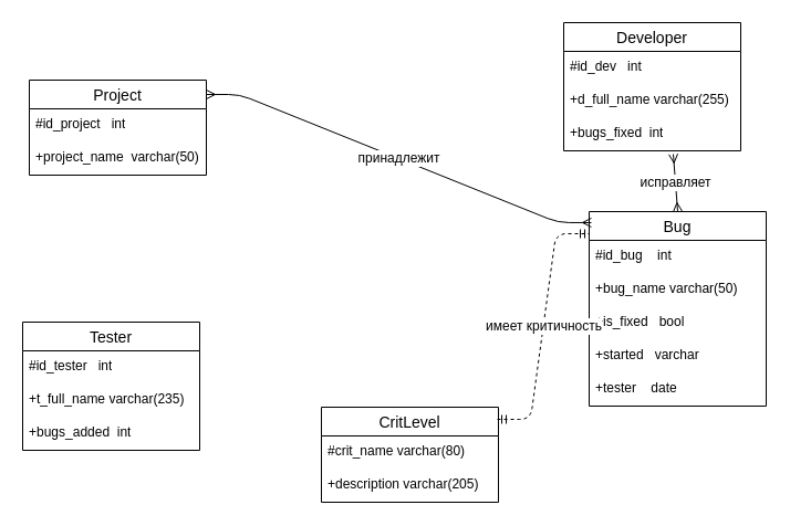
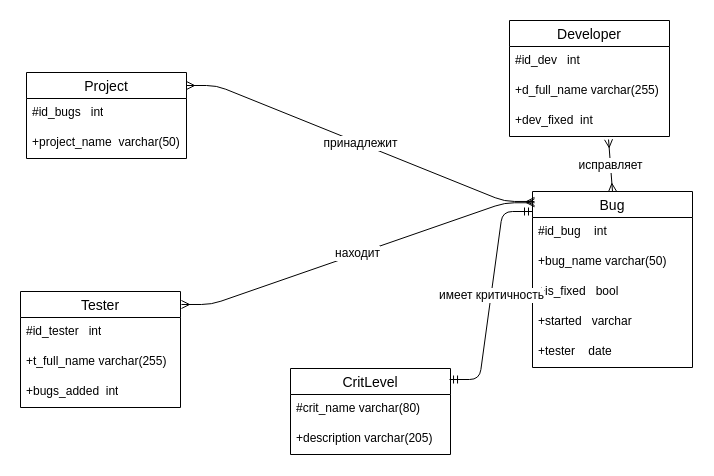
- <mxCell id="7" value="#id_project&amp;nbsp; &amp;nbsp;int" style="text;strokeColor=none;fillColor=none;spacingLeft=4;spacingRight=4;overflow=hidden;rotatable=0;points=[[0,0.5],[1,0.5]];portConstraint=eastwest;fontSize=12;whiteSpace=wrap;html=1;" parent="6" vertex="1"><mxGeometry y="26" width="160" height="30" as="geometry" /></mxCell>
+ <mxCell id="7" value="#id_bugs&amp;nbsp; &amp;nbsp;int" style="text;strokeColor=none;fillColor=none;spacingLeft=4;spacingRight=4;overflow=hidden;rotatable=0;points=[[0,0.5],[1,0.5]];portConstraint=eastwest;fontSize=12;whiteSpace=wrap;html=1;" parent="6" vertex="1"><mxGeometry y="26" width="160" height="30" as="geometry" /></mxCell>
- <mxCell id="18" value="+bugs_fixed&amp;nbsp; int" style="text;strokeColor=none;fillColor=none;spacingLeft=4;spacingRight=4;overflow=hidden;rotatable=0;points=[[0,0.5],[1,0.5]];portConstraint=eastwest;fontSize=12;whiteSpace=wrap;html=1;" parent="15" vertex="1"><mxGeometry y="86" width="160" height="30" as="geometry" /></mxCell>
+ <mxCell id="18" value="+dev_fixed&amp;nbsp; int" style="text;strokeColor=none;fillColor=none;spacingLeft=4;spacingRight=4;overflow=hidden;rotatable=0;points=[[0,0.5],[1,0.5]];portConstraint=eastwest;fontSize=12;whiteSpace=wrap;html=1;" parent="15" vertex="1"><mxGeometry y="86" width="160" height="30" as="geometry" /></mxCell>
- <mxCell id="25" value="имеет критичность" style="edgeStyle=entityRelationEdgeStyle;fontSize=12;html=1;endArrow=ERmandOne;startArrow=ERmandOne;rounded=1;entryX=0;entryY=-0.2;entryDx=0;entryDy=0;entryPerimeter=0;exitX=0.994;exitY=0.128;exitDx=0;exitDy=0;exitPerimeter=0;dashed=1;" parent="1" source="19" target="10" edge="1"><mxGeometry width="100" height="100" relative="1" as="geometry"><mxPoint x="382" y="346" as="sourcePoint" /><mxPoint x="482" y="246" as="targetPoint" /></mxGeometry></mxCell>
+ <mxCell id="25" value="имеет критичность" style="edgeStyle=entityRelationEdgeStyle;fontSize=12;html=1;endArrow=ERmandOne;startArrow=ERmandOne;rounded=1;entryX=0;entryY=-0.2;entryDx=0;entryDy=0;entryPerimeter=0;exitX=0.994;exitY=0.128;exitDx=0;exitDy=0;exitPerimeter=0;" parent="1" source="19" target="10" edge="1"><mxGeometry width="100" height="100" relative="1" as="geometry"><mxPoint x="382" y="346" as="sourcePoint" /><mxPoint x="482" y="246" as="targetPoint" /></mxGeometry></mxCell>
+ <mxCell id="22" value="находит" style="edgeStyle=entityRelationEdgeStyle;fontSize=12;html=1;endArrow=ERmany;startArrow=ERmany;rounded=1;exitX=1.006;exitY=0.112;exitDx=0;exitDy=0;exitPerimeter=0;entryX=0.013;entryY=0.064;entryDx=0;entryDy=0;entryPerimeter=0;" parent="1" source="2" target="9" edge="1"><mxGeometry width="100" height="100" relative="1" as="geometry"><mxPoint x="248" y="350" as="sourcePoint" /><mxPoint x="348" y="250" as="targetPoint" /></mxGeometry></mxCell>
- <mxCell id="4" value="+t_full_name varchar(235)" style="text;strokeColor=none;fillColor=none;spacingLeft=4;spacingRight=4;overflow=hidden;rotatable=0;points=[[0,0.5],[1,0.5]];portConstraint=eastwest;fontSize=12;whiteSpace=wrap;html=1;" parent="2" vertex="1"><mxGeometry y="56" width="160" height="30" as="geometry" /></mxCell>
+ <mxCell id="4" value="+t_full_name varchar(255)" style="text;strokeColor=none;fillColor=none;spacingLeft=4;spacingRight=4;overflow=hidden;rotatable=0;points=[[0,0.5],[1,0.5]];portConstraint=eastwest;fontSize=12;whiteSpace=wrap;html=1;" parent="2" vertex="1"><mxGeometry y="56" width="160" height="30" as="geometry" /></mxCell>
